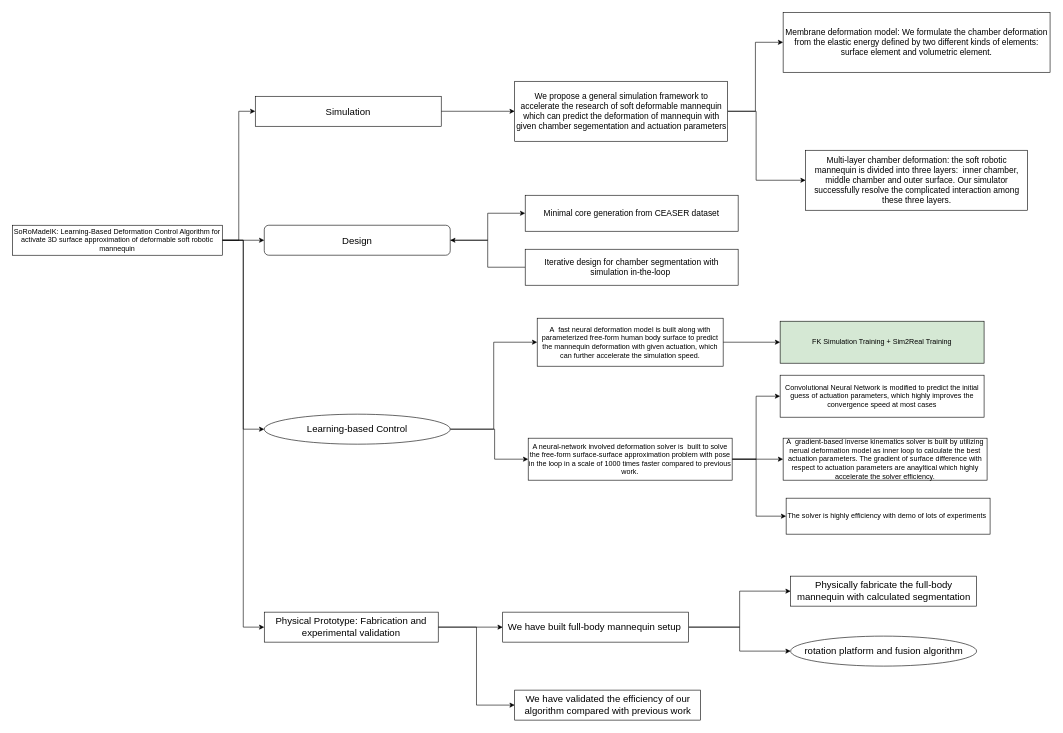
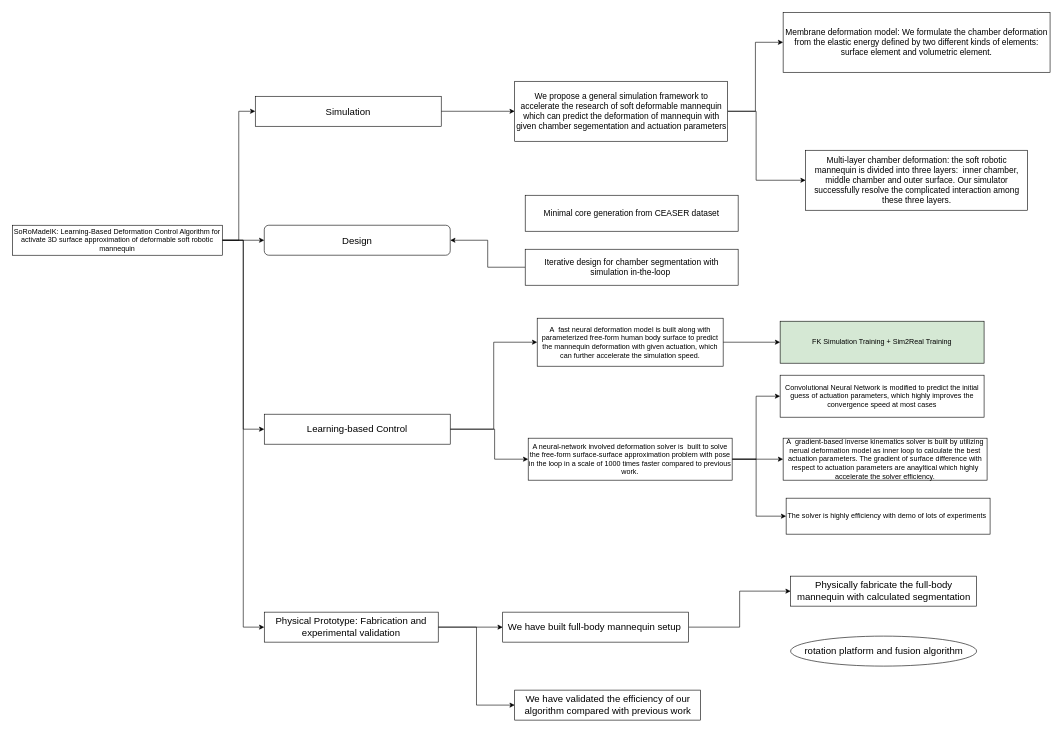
- <mxCell id="24" style="edgeStyle=orthogonalEdgeStyle;rounded=0;orthogonalLoop=1;jettySize=auto;html=1;exitX=1;exitY=0.5;exitDx=0;exitDy=0;entryX=0;entryY=0.5;entryDx=0;entryDy=0;" edge="1" parent="1" source="25" target="28"><mxGeometry relative="1" as="geometry"><mxPoint x="760" y="425" as="sourcePoint" /></mxGeometry></mxCell>
- <mxCell id="11" value="Learning-based Control" style="ellipse;whiteSpace=wrap;html=1;fontSize=16;" vertex="1" parent="1"><mxGeometry x="440" y="690" width="310" height="50" as="geometry" /></mxCell>
+ <mxCell id="11" value="Learning-based Control" style="rounded=0;whiteSpace=wrap;html=1;fontSize=16;" vertex="1" parent="1"><mxGeometry x="440" y="690" width="310" height="50" as="geometry" /></mxCell>
- <mxCell id="38" style="edgeStyle=orthogonalEdgeStyle;rounded=0;orthogonalLoop=1;jettySize=auto;html=1;exitX=1;exitY=0.5;exitDx=0;exitDy=0;entryX=0;entryY=0.5;entryDx=0;entryDy=0;" edge="1" parent="1" source="39" target="35"><mxGeometry relative="1" as="geometry" /></mxCell>
